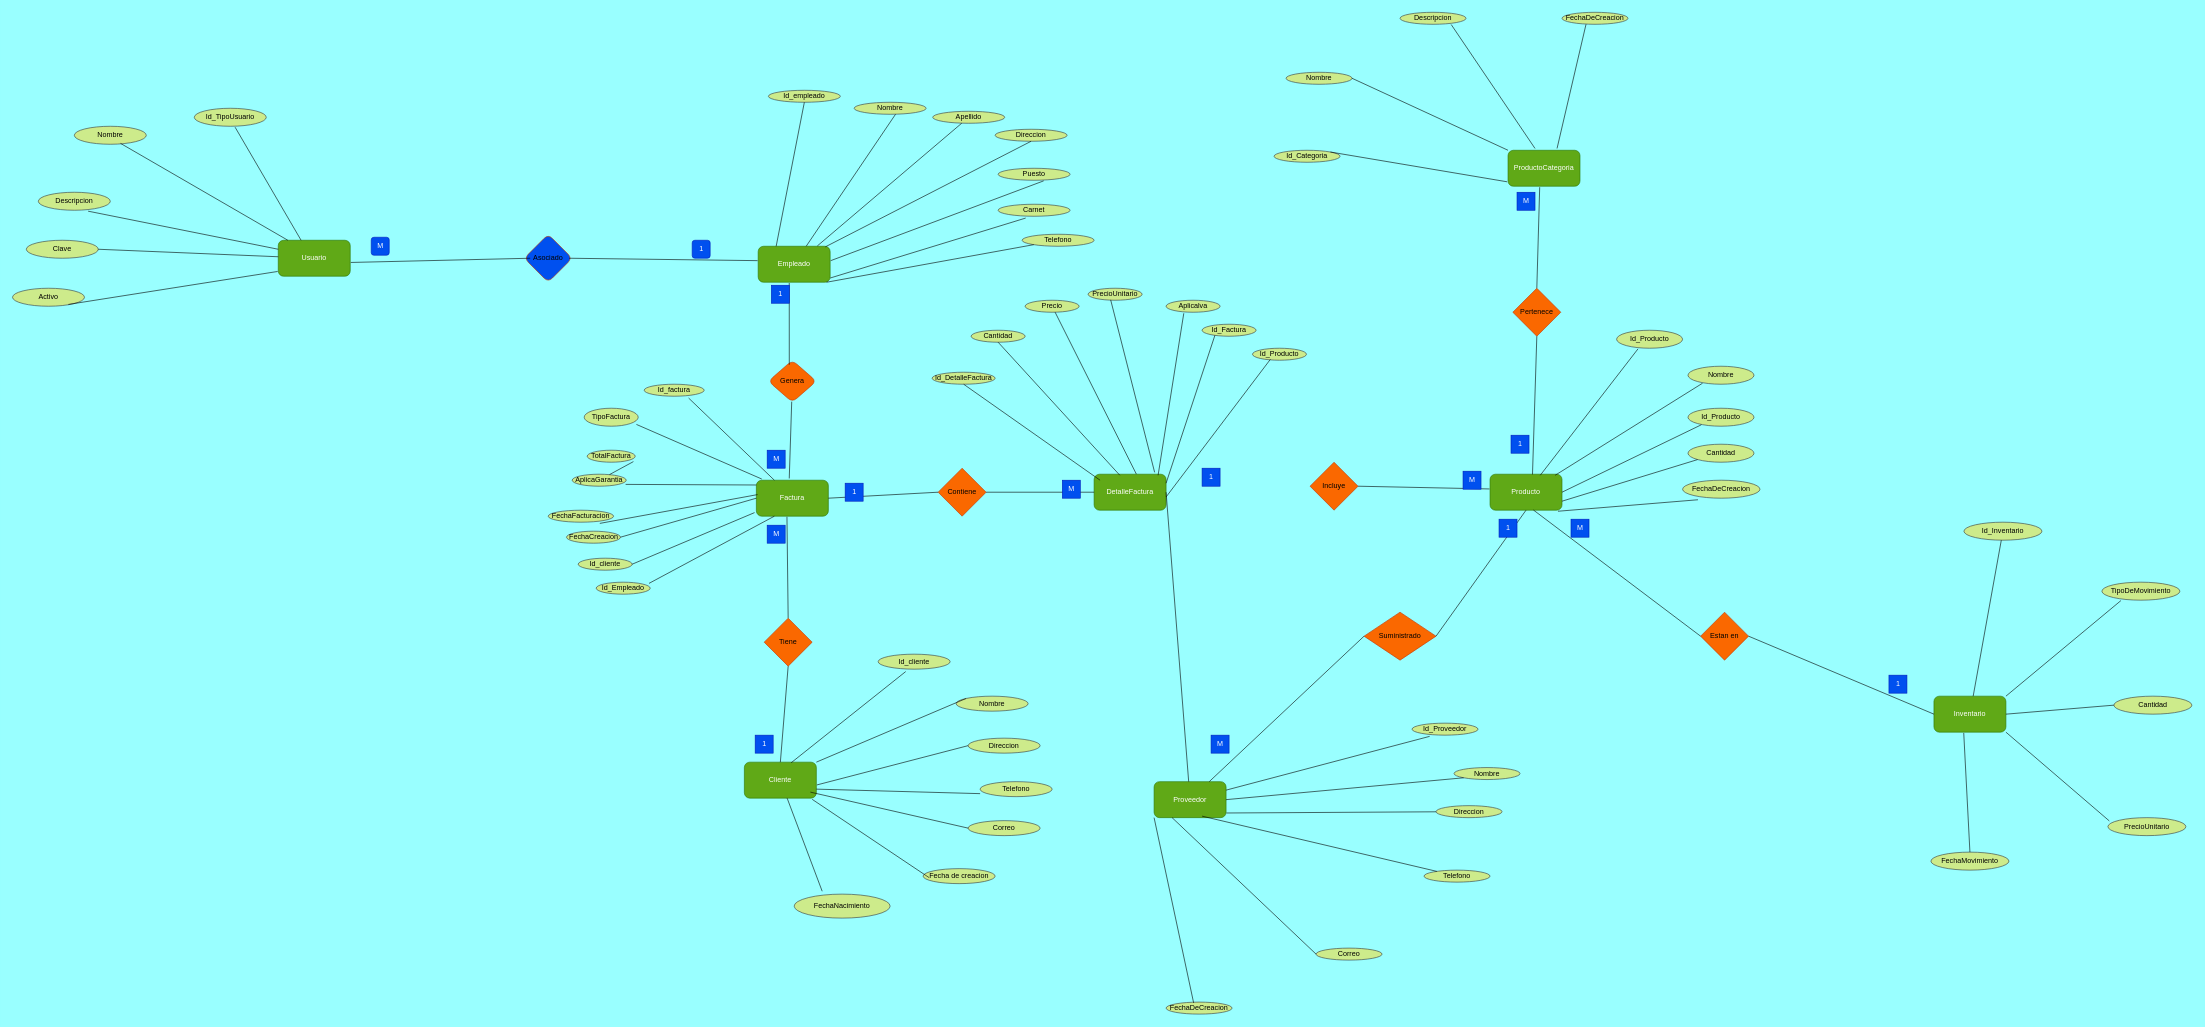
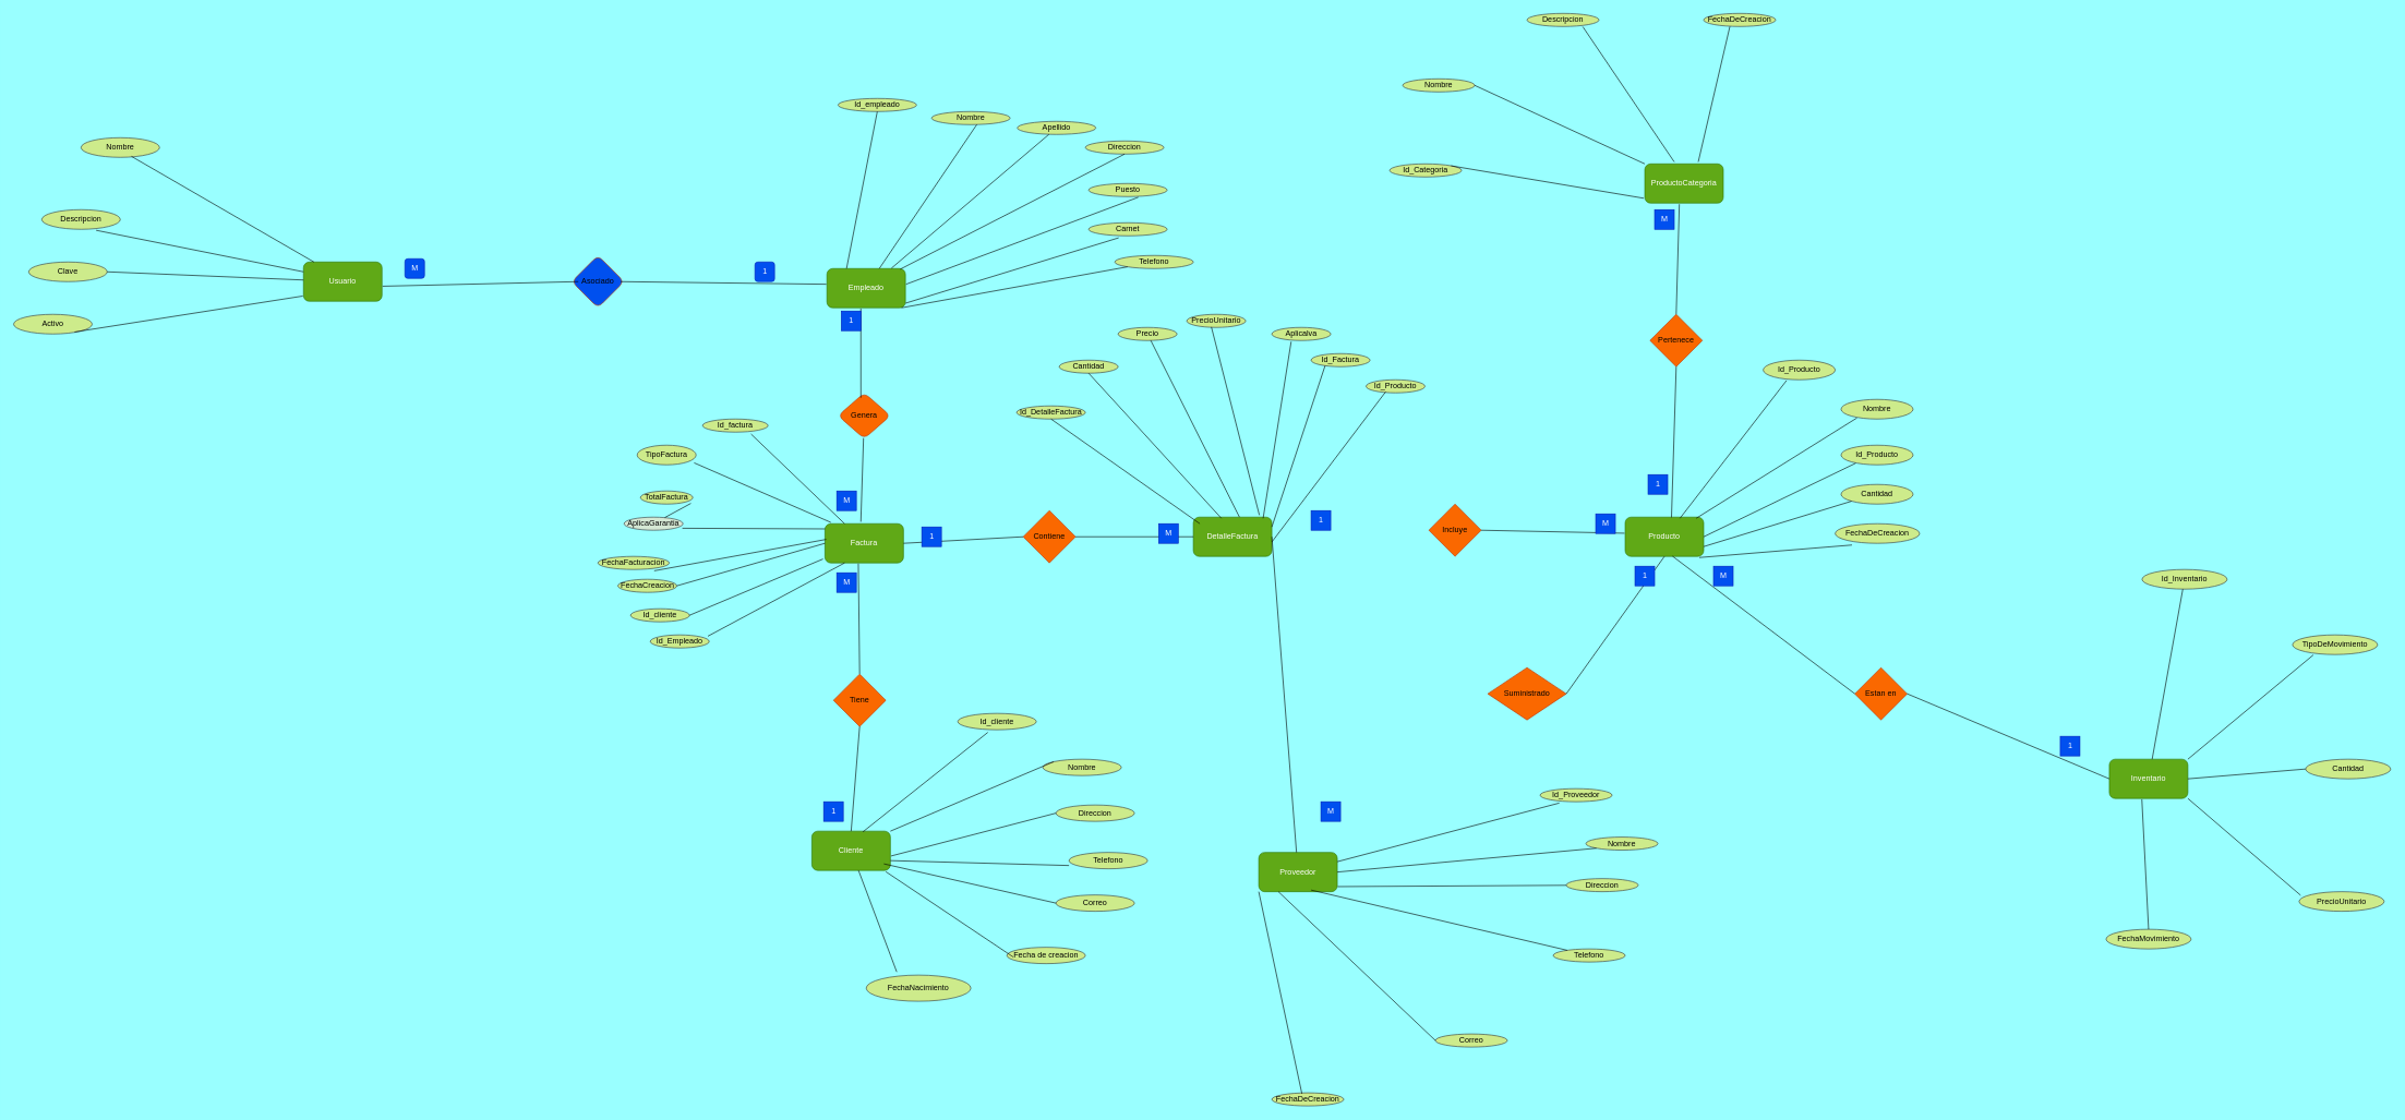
- <mxCell id="23" value="Id_TipoUsuario" style="ellipse;whiteSpace=wrap;html=1;rounded=1;fillColor=#cdeb8b;strokeColor=#36393d;" parent="1" vertex="1"><mxGeometry x="323" y="180" width="120" height="30" as="geometry" /></mxCell>
- <mxCell id="29" value="" style="endArrow=none;html=1;rounded=1;entryX=0.567;entryY=1.05;entryDx=0;entryDy=0;entryPerimeter=0;exitX=0.317;exitY=0;exitDx=0;exitDy=0;exitPerimeter=0;" parent="1" source="7" target="23" edge="1"><mxGeometry width="50" height="50" relative="1" as="geometry"><mxPoint x="403" y="430" as="sourcePoint" /><mxPoint x="453" y="380" as="targetPoint" /></mxGeometry></mxCell>
- <mxCell id="55" value="AplicaGarantia" style="ellipse;whiteSpace=wrap;html=1;rounded=1;fillColor=#cdeb8b;strokeColor=#36393d;" parent="1" vertex="1"><mxGeometry x="953" y="790" width="90" height="20" as="geometry" /></mxCell>
+ <mxCell id="55" value="AplicaGarantia" style="ellipse;whiteSpace=wrap;html=1;rounded=1;fillColor=#d5e8d4;strokeColor=#36393d;" parent="1" vertex="1"><mxGeometry x="953" y="790" width="90" height="20" as="geometry" /></mxCell>
- <mxCell id="117" value="" style="endArrow=none;html=1;rounded=0;entryX=0;entryY=0.5;entryDx=0;entryDy=0;" parent="1" source="2" target="115" edge="1"><mxGeometry width="50" height="50" relative="1" as="geometry"><mxPoint x="2143" y="1225" as="sourcePoint" /><mxPoint x="2193" y="1175" as="targetPoint" /></mxGeometry></mxCell>
